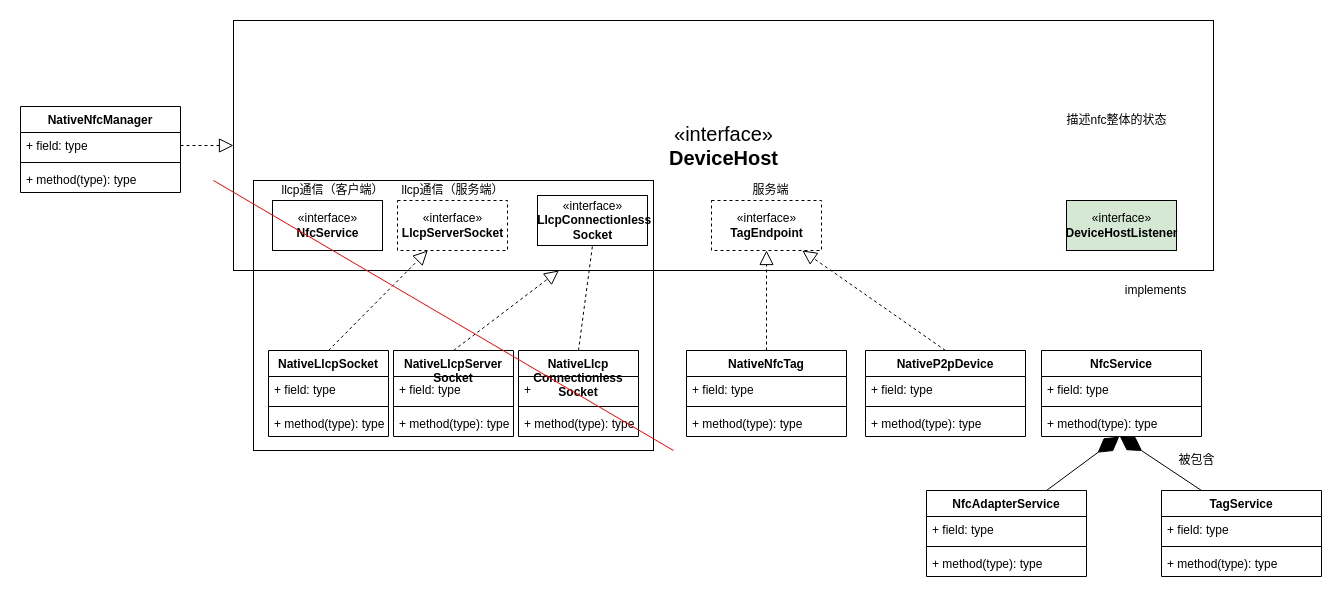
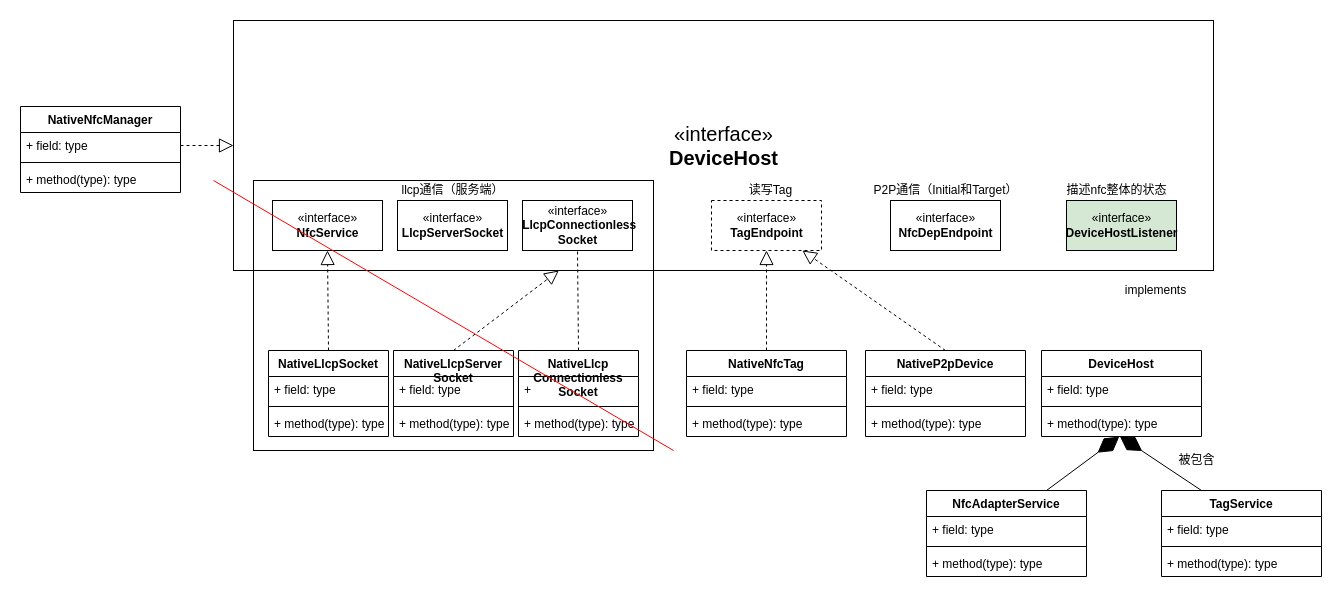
- <mxCell id="31" value="描述nfc整体的状态" style="text;html=1;resizable=0;autosize=1;align=center;verticalAlign=middle;points=[];fillColor=none;strokeColor=none;rounded=0;" parent="1" vertex="1"><mxGeometry x="1056" y="110" width="120" height="20" as="geometry" /></mxCell>
+ <mxCell id="31" value="描述nfc整体的状态" style="text;html=1;resizable=0;autosize=1;align=center;verticalAlign=middle;points=[];fillColor=none;strokeColor=none;rounded=0;" parent="1" vertex="1"><mxGeometry x="1056" y="180" width="120" height="20" as="geometry" /></mxCell>
- <mxCell id="44" value="llcp通信（客户端）" style="text;html=1;resizable=0;autosize=1;align=center;verticalAlign=middle;points=[];fillColor=none;strokeColor=none;rounded=0;" parent="1" vertex="1"><mxGeometry x="272" y="180" width="120" height="20" as="geometry" /></mxCell>
- <mxCell id="29" value="服务端" style="text;html=1;resizable=0;autosize=1;align=center;verticalAlign=middle;points=[];fillColor=none;strokeColor=none;rounded=0;" parent="1" vertex="1"><mxGeometry x="740" y="180" width="60" height="20" as="geometry" /></mxCell>
+ <mxCell id="29" value="读写Tag" style="text;html=1;resizable=0;autosize=1;align=center;verticalAlign=middle;points=[];fillColor=none;strokeColor=none;rounded=0;" parent="1" vertex="1"><mxGeometry x="740" y="180" width="60" height="20" as="geometry" /></mxCell>
+ <mxCell id="30" value="P2P通信（Initial和Target）" style="text;html=1;resizable=0;autosize=1;align=center;verticalAlign=middle;points=[];fillColor=none;strokeColor=none;rounded=0;" parent="1" vertex="1"><mxGeometry x="865" y="180" width="160" height="20" as="geometry" /></mxCell>
- <mxCell id="28" value="«interface»&lt;br&gt;&lt;b&gt;&amp;nbsp;LlcpConnectionless&lt;br&gt;Socket&lt;/b&gt;" style="html=1;" parent="1" vertex="1"><mxGeometry x="537" y="195" width="110" height="50" as="geometry" /></mxCell>
+ <mxCell id="28" value="«interface»&lt;br&gt;&lt;b&gt;&amp;nbsp;LlcpConnectionless&lt;br&gt;Socket&lt;/b&gt;" style="html=1;" parent="1" vertex="1"><mxGeometry x="522" y="200" width="110" height="50" as="geometry" /></mxCell>
- <mxCell id="42" value="«interface»&lt;br&gt;&lt;b&gt;LlcpServerSocket&lt;/b&gt;" style="html=1;dashed=1;" parent="1" vertex="1"><mxGeometry x="397" y="200" width="110" height="50" as="geometry" /></mxCell>
+ <mxCell id="42" value="«interface»&lt;br&gt;&lt;b&gt;LlcpServerSocket&lt;/b&gt;" style="html=1;" parent="1" vertex="1"><mxGeometry x="397" y="200" width="110" height="50" as="geometry" /></mxCell>
+ <mxCell id="27" value="«interface»&lt;br&gt;&lt;b&gt;NfcDepEndpoint&lt;/b&gt;" style="html=1;" parent="1" vertex="1"><mxGeometry x="890" y="200" width="110" height="50" as="geometry" /></mxCell>
- <mxCell id="60" value="" style="endArrow=block;dashed=1;endFill=0;endSize=12;html=1;rounded=0;exitX=0.5;exitY=0;exitDx=0;exitDy=0;" parent="1" source="54" target="42" edge="1"><mxGeometry width="160" relative="1" as="geometry"><mxPoint x="333" y="270" as="sourcePoint" /><mxPoint x="493" y="270" as="targetPoint" /></mxGeometry></mxCell>
+ <mxCell id="60" value="" style="endArrow=block;dashed=1;endFill=0;endSize=12;html=1;rounded=0;entryX=0.5;entryY=1;entryDx=0;entryDy=0;exitX=0.5;exitY=0;exitDx=0;exitDy=0;" parent="1" source="54" target="43" edge="1"><mxGeometry width="160" relative="1" as="geometry"><mxPoint x="333" y="270" as="sourcePoint" /><mxPoint x="493" y="270" as="targetPoint" /></mxGeometry></mxCell>
- <mxCell id="3" value="NfcService" style="swimlane;fontStyle=1;align=center;verticalAlign=top;childLayout=stackLayout;horizontal=1;startSize=26;horizontalStack=0;resizeParent=1;resizeParentMax=0;resizeLast=0;collapsible=1;marginBottom=0;" parent="1" vertex="1"><mxGeometry x="1041" y="350" width="160" height="86" as="geometry" /></mxCell>
+ <mxCell id="3" value="DeviceHost" style="swimlane;fontStyle=1;align=center;verticalAlign=top;childLayout=stackLayout;horizontal=1;startSize=26;horizontalStack=0;resizeParent=1;resizeParentMax=0;resizeLast=0;collapsible=1;marginBottom=0;" parent="1" vertex="1"><mxGeometry x="1041" y="350" width="160" height="86" as="geometry" /></mxCell>
